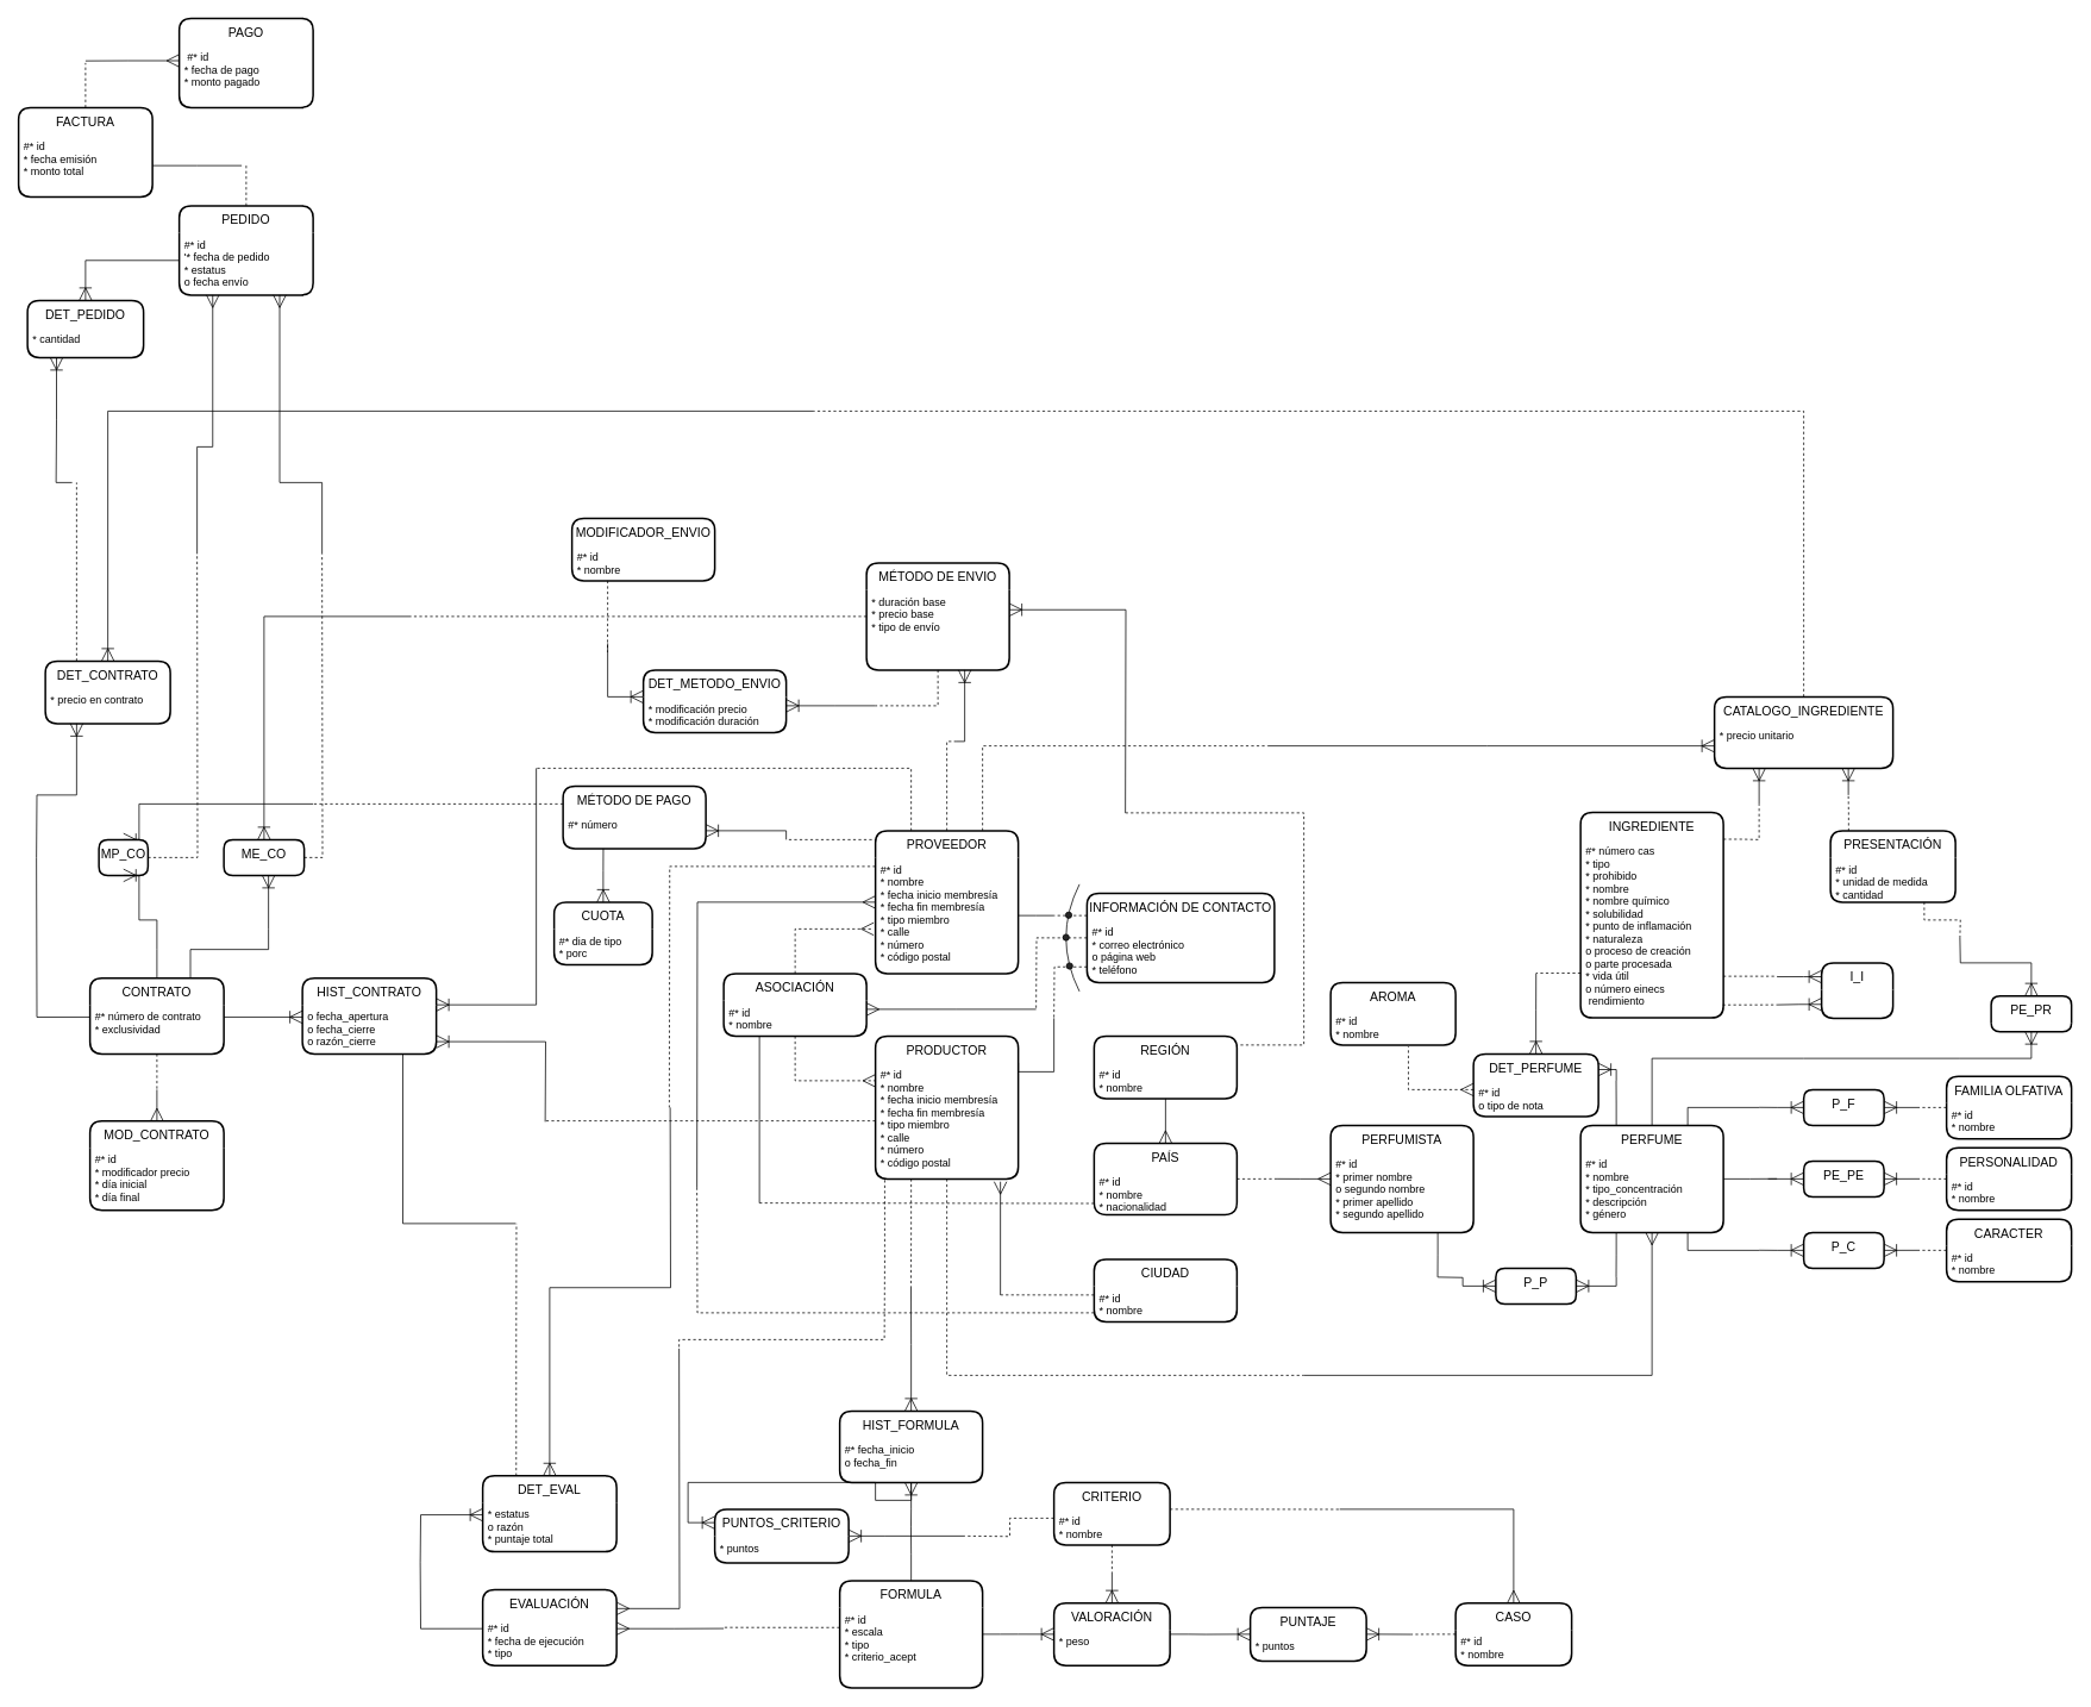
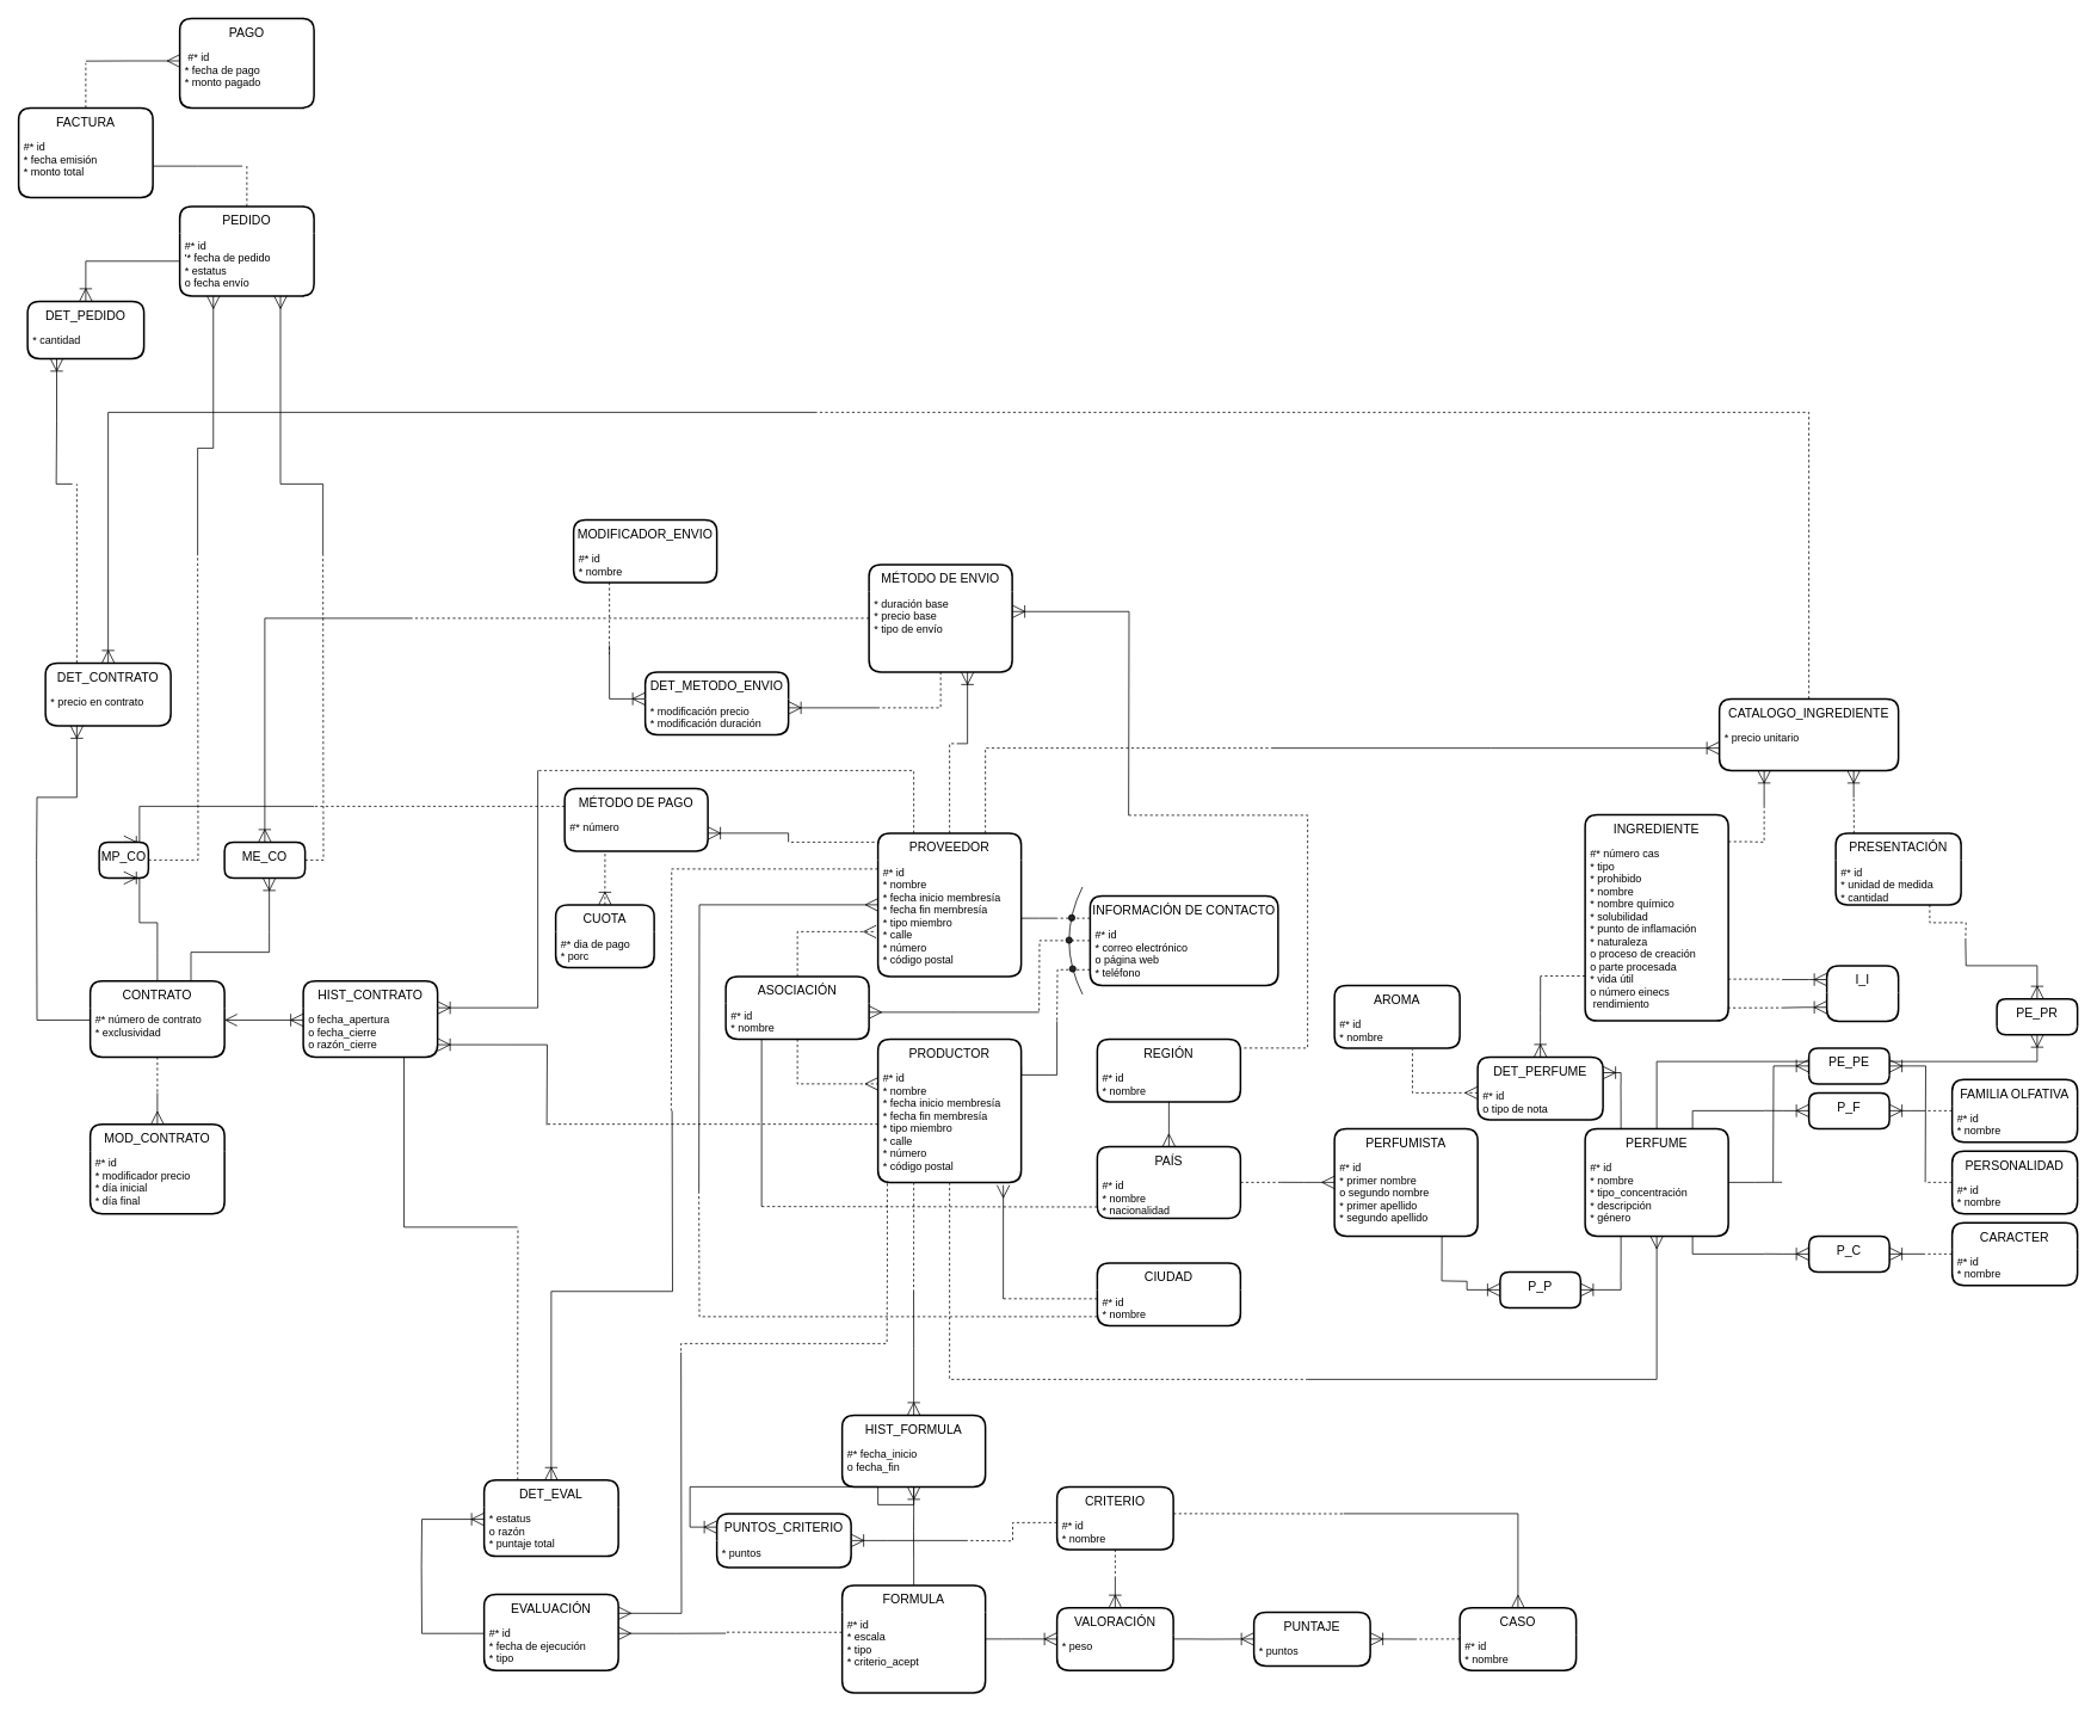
- <mxCell id="82" style="edgeStyle=orthogonalEdgeStyle;rounded=0;orthogonalLoop=1;jettySize=auto;html=1;exitX=0.5;exitY=0;exitDx=0;exitDy=0;entryX=0.282;entryY=1;entryDx=0;entryDy=0;entryPerimeter=0;startArrow=ERoneToMany;startFill=0;startSize=12;endArrow=none;endFill=0;endSize=12;" edge="1" parent="1" source="154" target="153"><mxGeometry relative="1" as="geometry" /></mxCell>
+ <mxCell id="82" style="edgeStyle=orthogonalEdgeStyle;rounded=0;orthogonalLoop=1;jettySize=auto;html=1;exitX=0.5;exitY=0;exitDx=0;exitDy=0;entryX=0.282;entryY=1;entryDx=0;entryDy=0;entryPerimeter=0;startArrow=ERoneToMany;startFill=0;startSize=12;endArrow=none;endFill=0;endSize=12;dashed=1;" edge="1" parent="1" source="154" target="153"><mxGeometry relative="1" as="geometry" /></mxCell>
- <mxCell id="155" value="#* dia de tipo&#10;* porc" style="align=left;strokeColor=none;fillColor=none;spacingLeft=4;fontSize=12;verticalAlign=top;resizable=0;rotatable=0;part=1;horizontal=1;" vertex="1" parent="154"><mxGeometry y="30" width="110" height="40" as="geometry" /></mxCell>
+ <mxCell id="155" value="#* dia de pago&#10;* porc" style="align=left;strokeColor=none;fillColor=none;spacingLeft=4;fontSize=12;verticalAlign=top;resizable=0;rotatable=0;part=1;horizontal=1;" vertex="1" parent="154"><mxGeometry y="30" width="110" height="40" as="geometry" /></mxCell>
- <mxCell id="181" style="edgeStyle=orthogonalEdgeStyle;rounded=0;orthogonalLoop=1;jettySize=auto;html=1;exitX=0;exitY=0.25;exitDx=0;exitDy=0;entryX=1;entryY=0.25;entryDx=0;entryDy=0;startArrow=ERoneToMany;startFill=0;startSize=12;endArrow=none;endFill=0;endSize=12;" edge="1" parent="1" source="172" target="177"><mxGeometry relative="1" as="geometry" /></mxCell>
+ <mxCell id="181" style="edgeStyle=orthogonalEdgeStyle;rounded=0;orthogonalLoop=1;jettySize=auto;html=1;exitX=0;exitY=0.25;exitDx=0;exitDy=0;entryX=1;entryY=0.25;entryDx=0;entryDy=0;startArrow=ERoneToMany;startFill=0;startSize=12;endArrow=open;endFill=0;endSize=12;" edge="1" parent="1" source="172" target="177"><mxGeometry relative="1" as="geometry" /></mxCell>
- <mxCell id="118" value="PE_PE" style="swimlane;childLayout=stackLayout;horizontal=1;startSize=30;horizontalStack=0;rounded=1;fontSize=14;fontStyle=0;strokeWidth=2;resizeParent=0;resizeLast=1;shadow=0;dashed=0;align=center;fillColor=#FFFFFF;swimlaneLine=0;" vertex="1" parent="1"><mxGeometry x="2020" y="1300" width="90" height="40" as="geometry" /></mxCell>
+ <mxCell id="118" value="PE_PE" style="swimlane;childLayout=stackLayout;horizontal=1;startSize=30;horizontalStack=0;rounded=1;fontSize=14;fontStyle=0;strokeWidth=2;resizeParent=0;resizeLast=1;shadow=0;dashed=0;align=center;fillColor=#FFFFFF;swimlaneLine=0;" vertex="1" parent="1"><mxGeometry x="2020" y="1170" width="90" height="40" as="geometry" /></mxCell>
